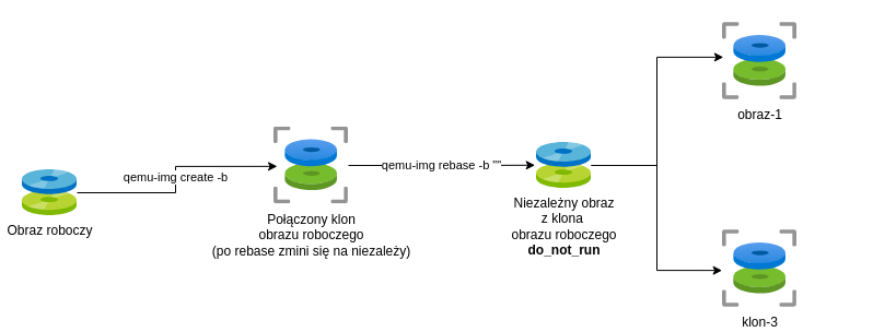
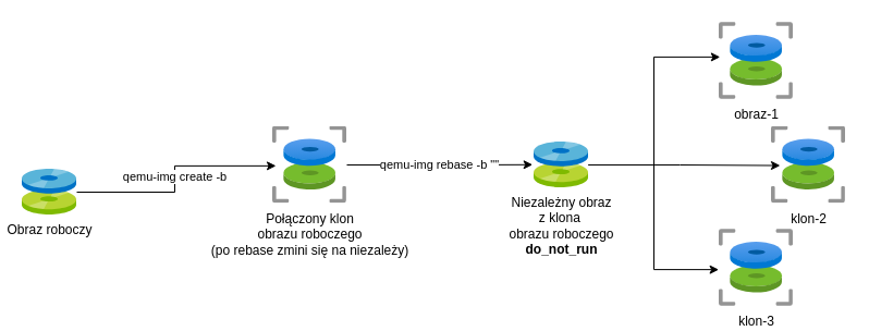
+ <mxCell id="7" style="edgeStyle=orthogonalEdgeStyle;rounded=0;orthogonalLoop=1;jettySize=auto;html=1;entryX=0.117;entryY=0.508;entryDx=0;entryDy=0;entryPerimeter=0;" edge="1" parent="1" source="2" target="4"><mxGeometry relative="1" as="geometry" /></mxCell>
+ <mxCell id="4" value="klon-2" style="image;aspect=fixed;html=1;points=[];align=center;fontSize=12;image=img/lib/azure2/compute/Disks_Snapshots.svg;" vertex="1" parent="1"><mxGeometry x="708" y="115.5" width="68" height="71" as="geometry" /></mxCell>
